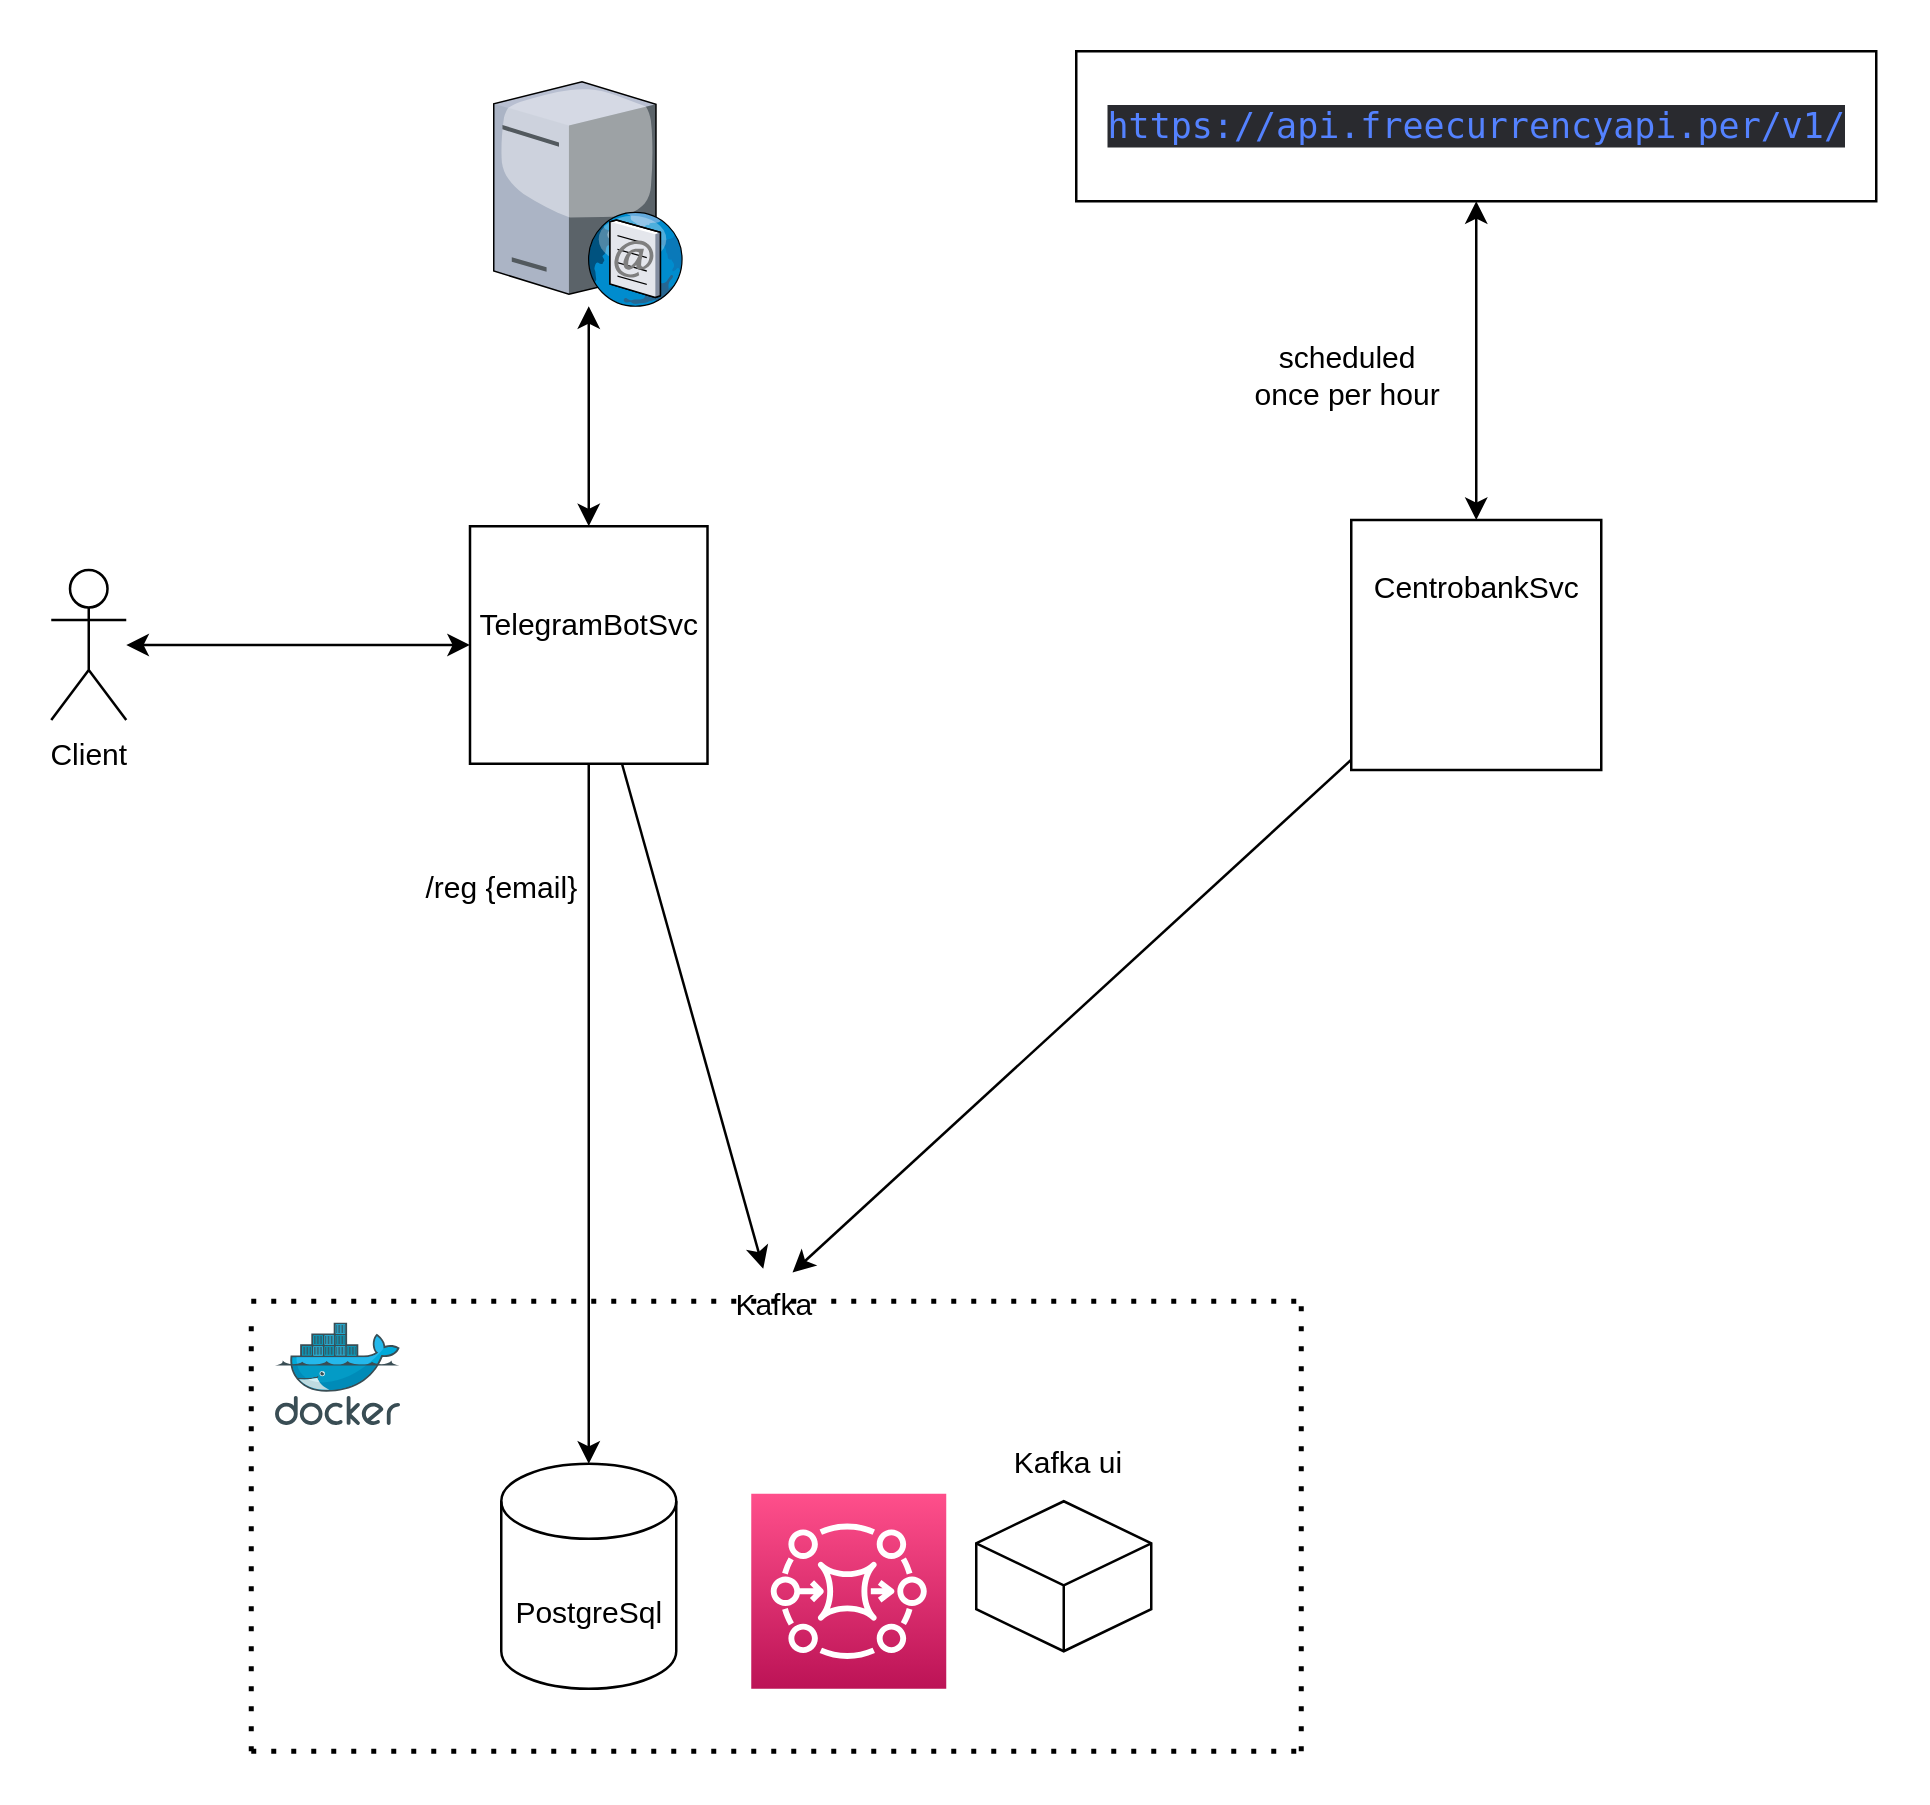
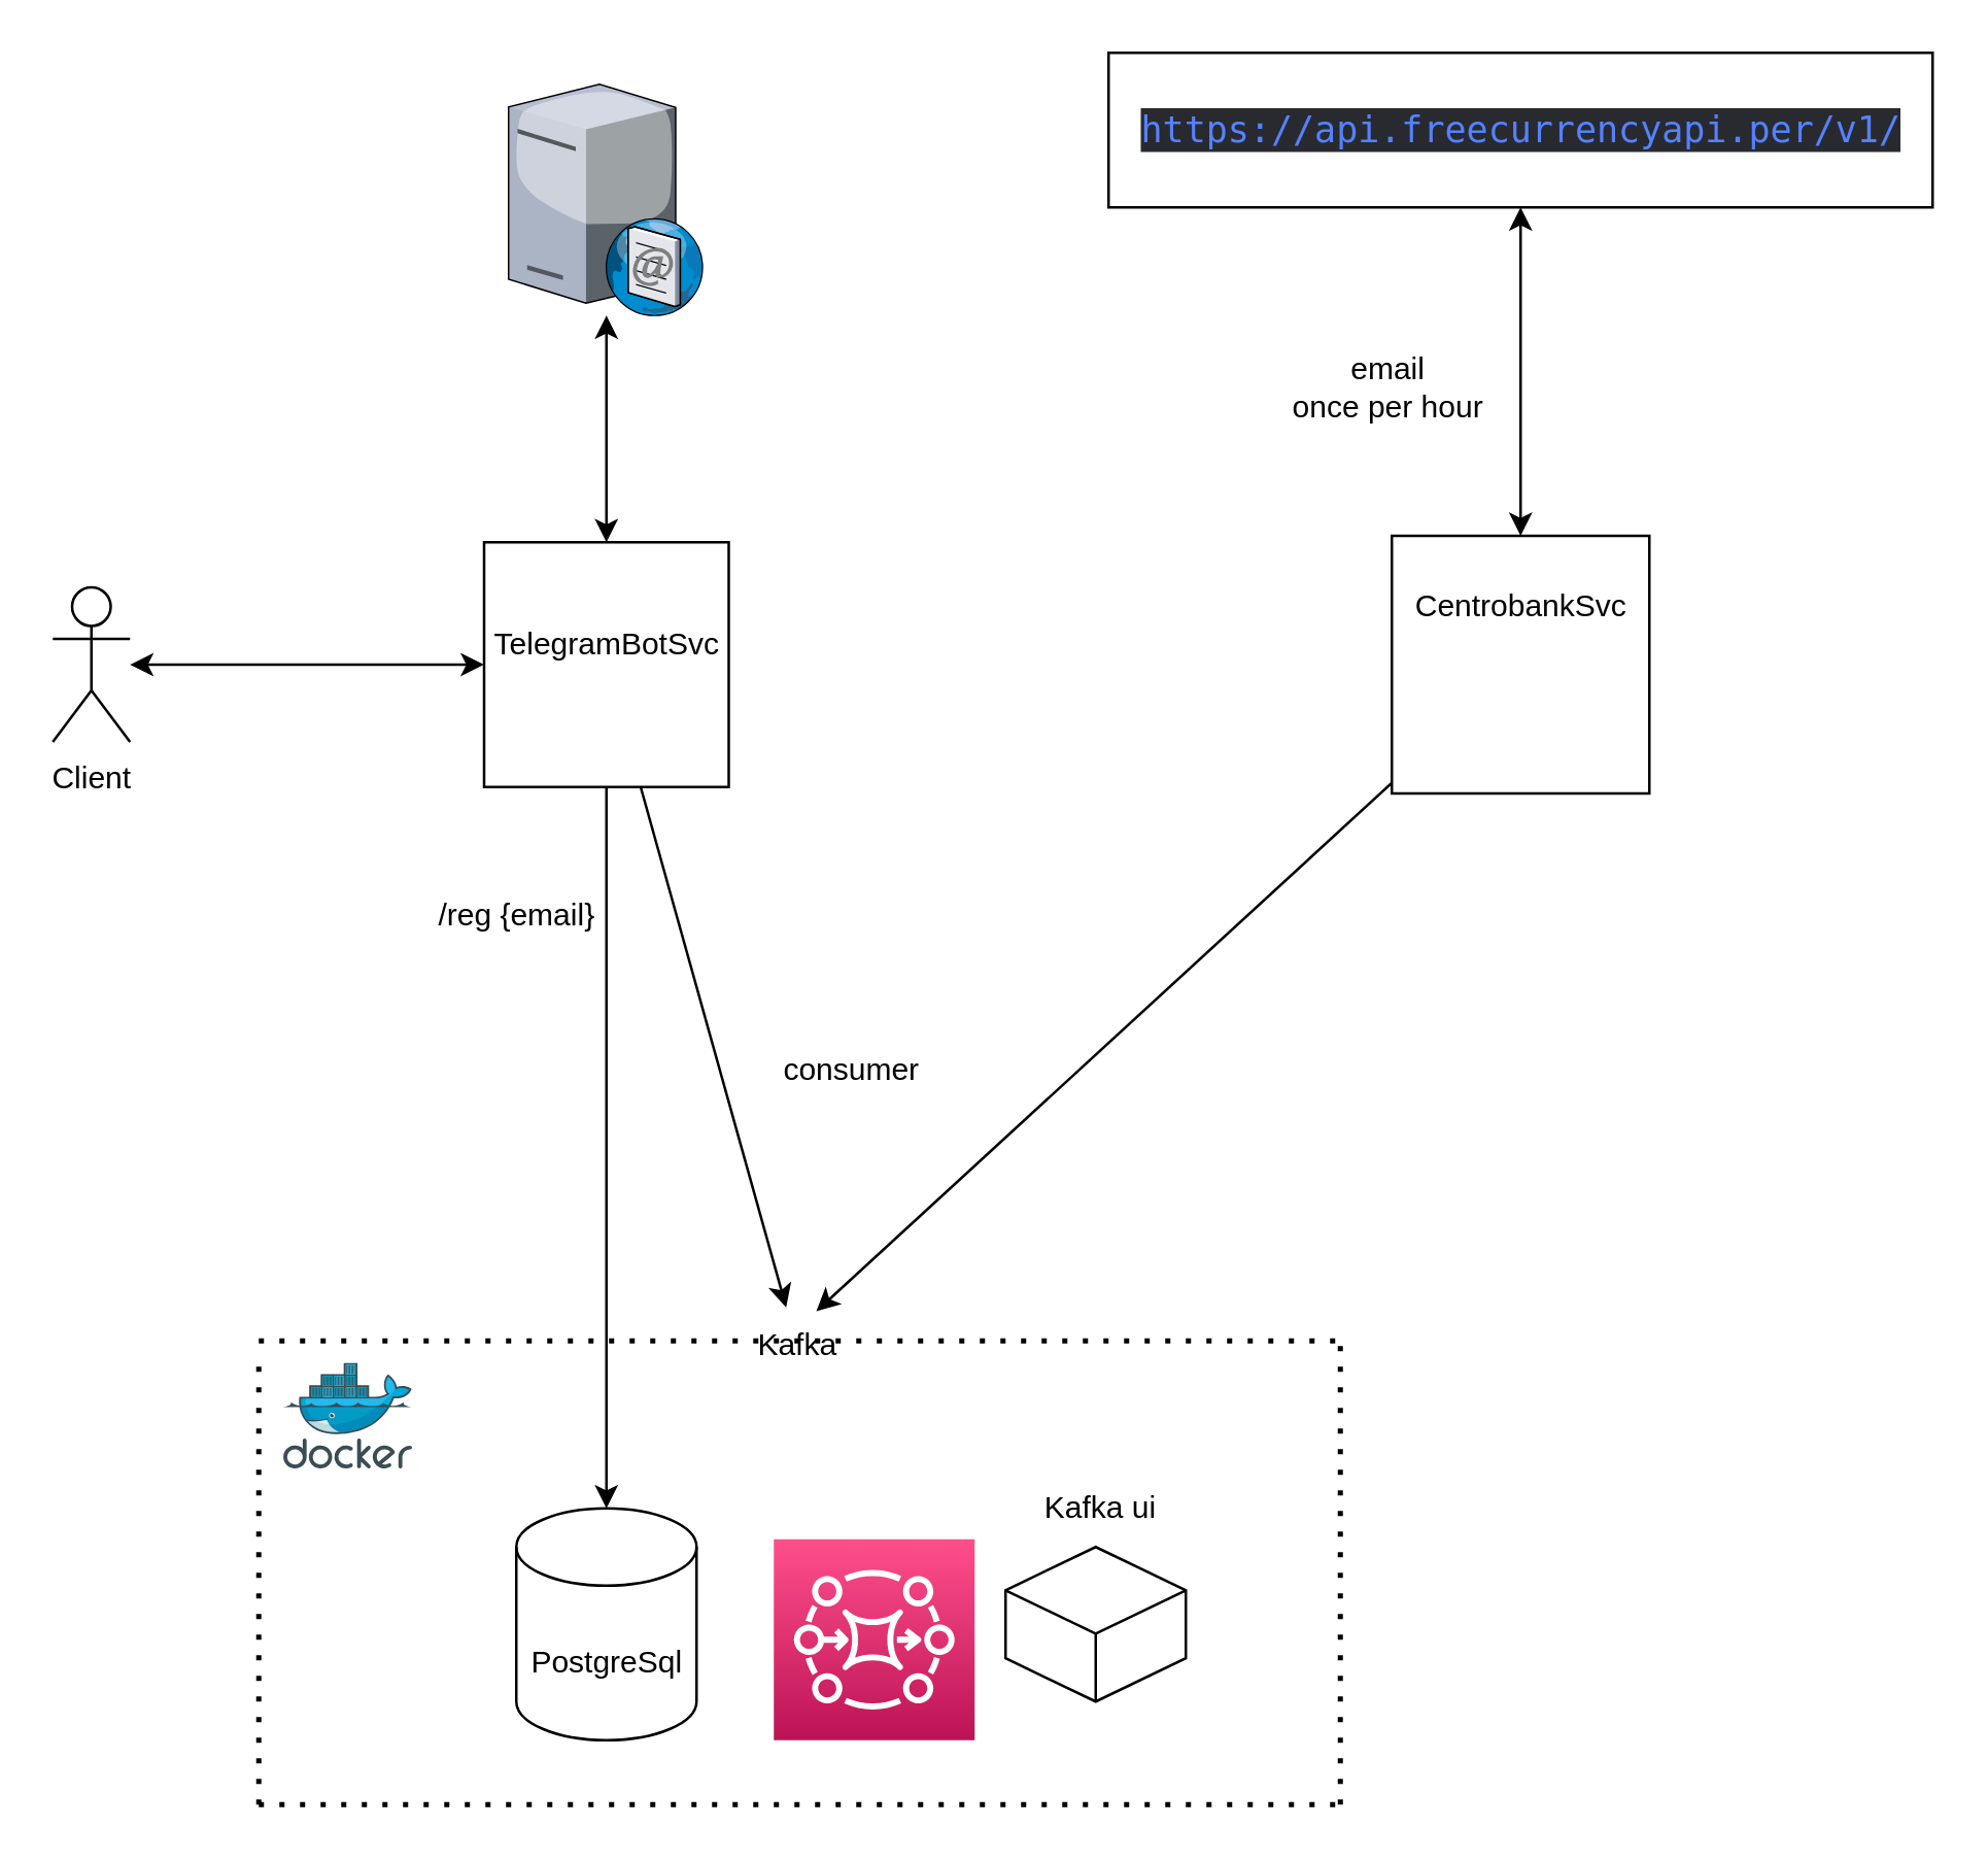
- <mxCell id="29" value="scheduled&amp;nbsp;&lt;br&gt;once per hour&amp;nbsp;" style="text;html=1;resizable=0;autosize=1;align=center;verticalAlign=middle;points=[];fillColor=none;strokeColor=none;rounded=0;" vertex="1" parent="1"><mxGeometry x="490" y="130" width="100" height="40" as="geometry" /></mxCell>
+ <mxCell id="29" value="email&amp;nbsp;&lt;br&gt;once per hour&amp;nbsp;" style="text;html=1;resizable=0;autosize=1;align=center;verticalAlign=middle;points=[];fillColor=none;strokeColor=none;rounded=0;" vertex="1" parent="1"><mxGeometry x="490" y="130" width="100" height="40" as="geometry" /></mxCell>
+ <mxCell id="10" value="consumer" style="text;html=1;resizable=0;autosize=1;align=center;verticalAlign=middle;points=[];fillColor=none;strokeColor=none;rounded=0;" parent="1" vertex="1"><mxGeometry x="290" y="400" width="80" height="30" as="geometry" /></mxCell>
